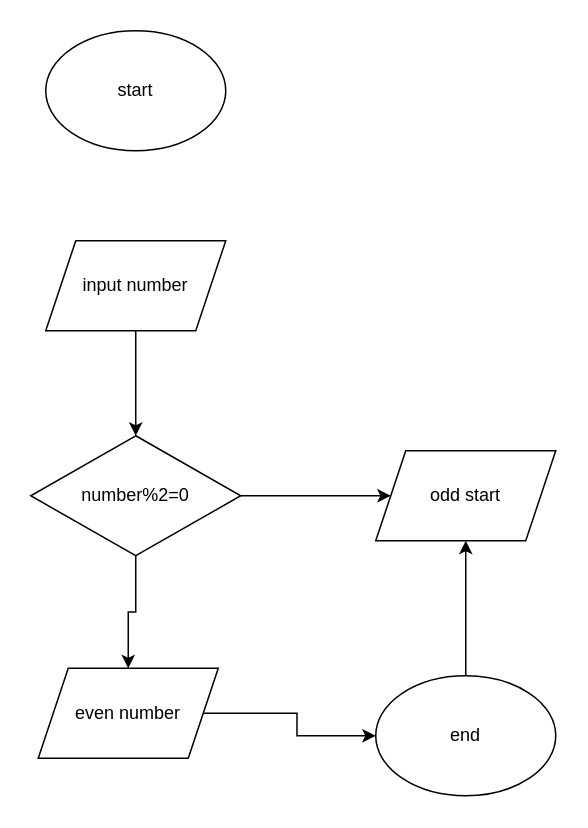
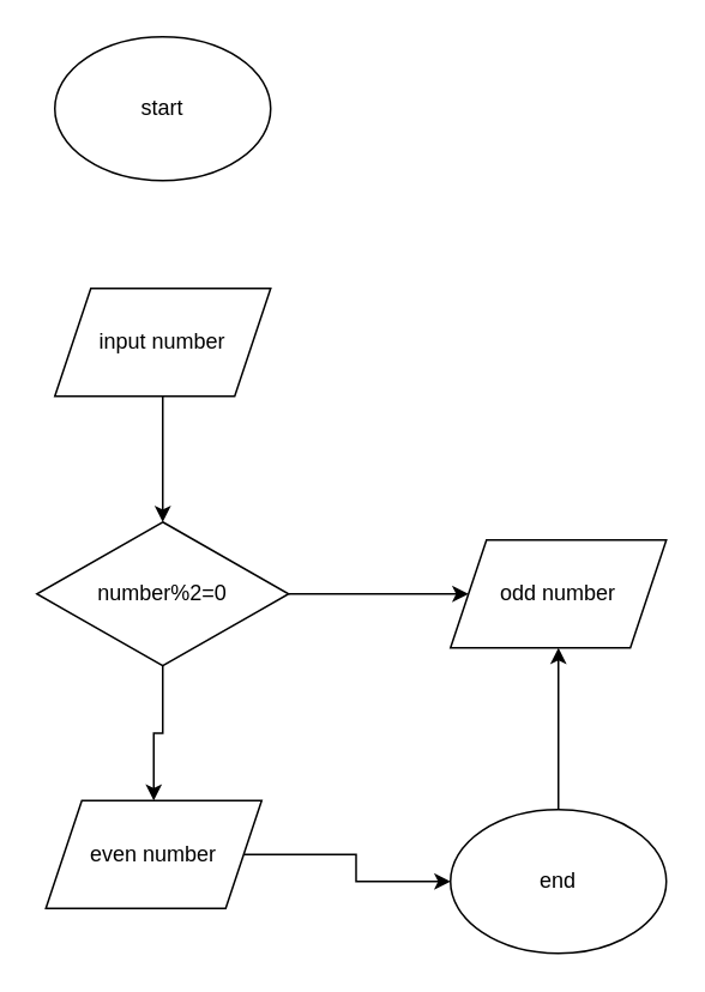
- <mxCell id="8" value="odd start" style="shape=parallelogram;perimeter=parallelogramPerimeter;whiteSpace=wrap;html=1;fixedSize=1;" vertex="1" parent="1"><mxGeometry x="250" y="300" width="120" height="60" as="geometry" /></mxCell>
+ <mxCell id="8" value="odd number" style="shape=parallelogram;perimeter=parallelogramPerimeter;whiteSpace=wrap;html=1;fixedSize=1;" vertex="1" parent="1"><mxGeometry x="250" y="300" width="120" height="60" as="geometry" /></mxCell>
